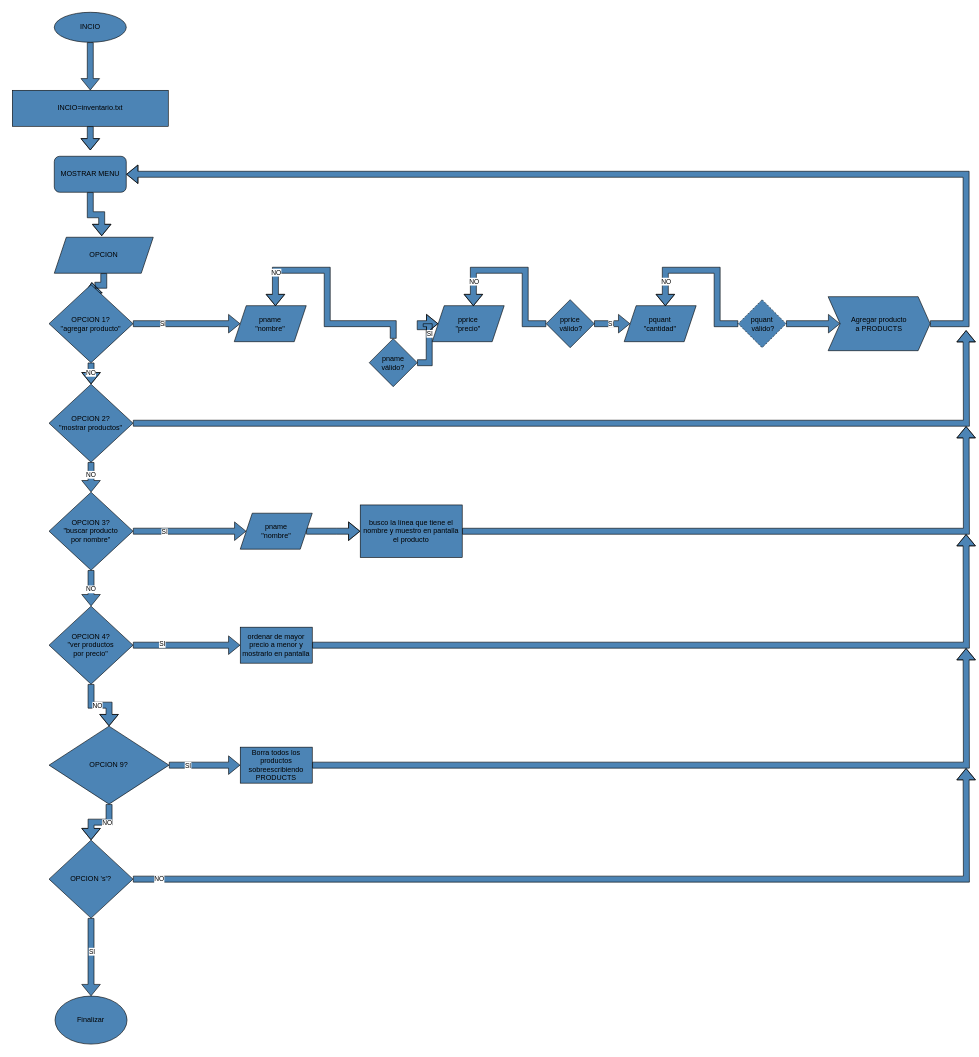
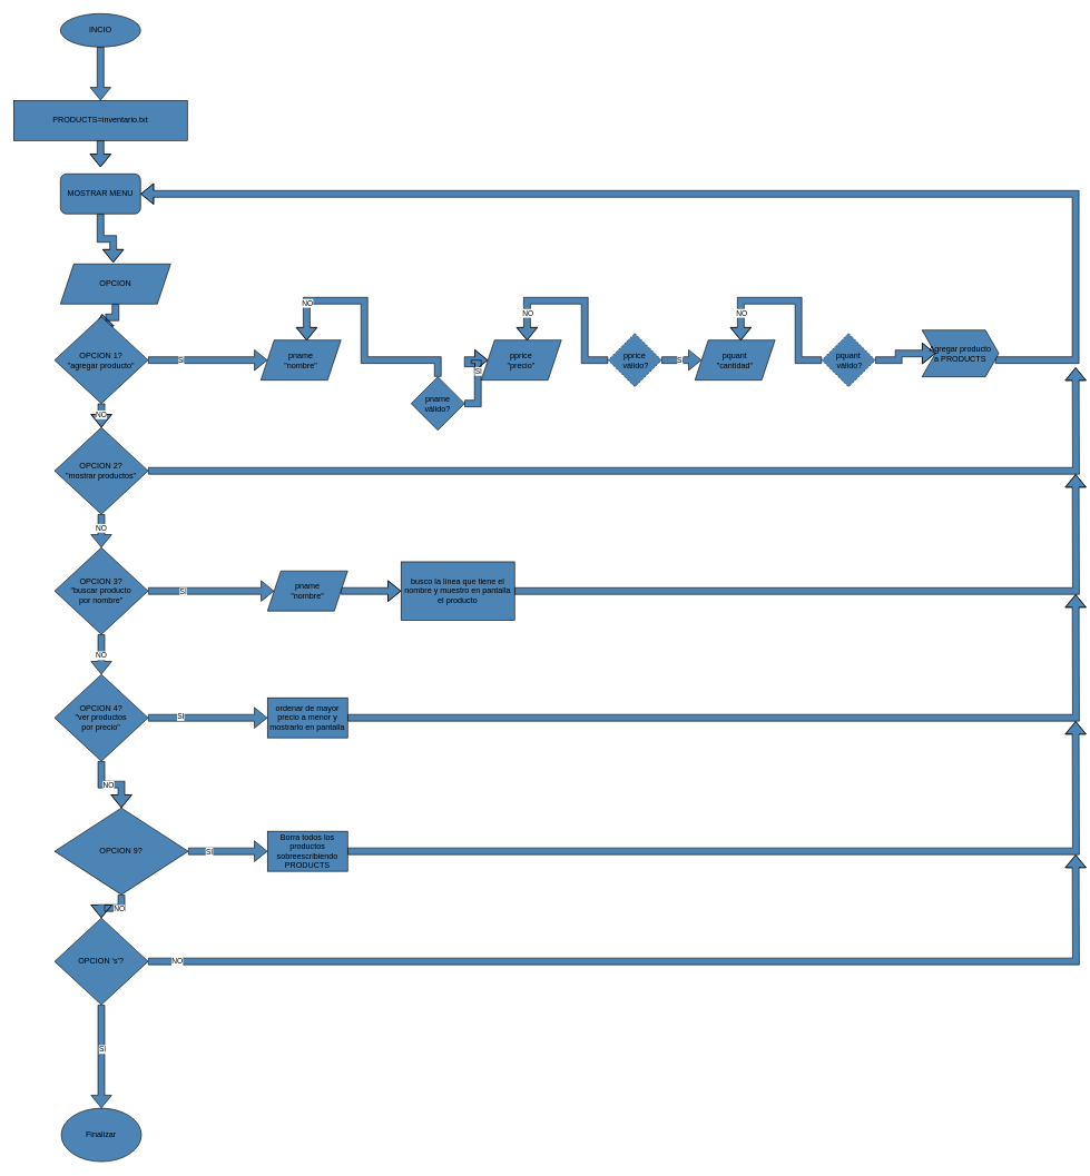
- <mxCell id="5" value="INCIO=inventario.txt" style="rounded=0;whiteSpace=wrap;html=1;fillColor=#4C84B5;strokeColor=#000000;" vertex="1" parent="1"><mxGeometry x="20" y="150" width="260" height="60" as="geometry" /></mxCell>
+ <mxCell id="5" value="PRODUCTS=inventario.txt" style="rounded=0;whiteSpace=wrap;html=1;fillColor=#4C84B5;strokeColor=#000000;" vertex="1" parent="1"><mxGeometry x="20" y="150" width="260" height="60" as="geometry" /></mxCell>
- <mxCell id="49" value="pprice&lt;br&gt;&amp;nbsp;válido?" style="rhombus;whiteSpace=wrap;html=1;fillColor=#4C84B5;strokeColor=#000000;" vertex="1" parent="1"><mxGeometry x="910" y="499.06" width="80" height="80" as="geometry" /></mxCell>
+ <mxCell id="49" value="pprice&lt;br&gt;&amp;nbsp;válido?" style="rhombus;whiteSpace=wrap;html=1;fillColor=#4C84B5;strokeColor=#000000;dashed=1;" vertex="1" parent="1"><mxGeometry x="910" y="499.06" width="80" height="80" as="geometry" /></mxCell>
- <mxCell id="56" value="Agregar producto&lt;br&gt;a PRODUCTS" style="shape=step;perimeter=stepPerimeter;whiteSpace=wrap;html=1;fixedSize=1;fillColor=#4C84B5;strokeColor=#000000;" vertex="1" parent="1"><mxGeometry x="1380" y="494.06" width="170" height="90" as="geometry" /></mxCell>
+ <mxCell id="56" value="Agregar producto&lt;br&gt;a PRODUCTS" style="shape=step;perimeter=stepPerimeter;whiteSpace=wrap;html=1;fixedSize=1;fillColor=#4C84B5;strokeColor=#000000;" vertex="1" parent="1"><mxGeometry x="1380" y="494.06" width="115" height="70" as="geometry" /></mxCell>
- <mxCell id="37" value="OPCION 's'?" style="rhombus;whiteSpace=wrap;html=1;fillColor=#4C84B5;strokeColor=#000000;" vertex="1" parent="1"><mxGeometry x="81.25" y="1400" width="140" height="130" as="geometry" /></mxCell>
+ <mxCell id="37" value="OPCION 's'?" style="rhombus;whiteSpace=wrap;html=1;fillColor=#4C84B5;strokeColor=#000000;" vertex="1" parent="1"><mxGeometry x="81.25" y="1375" width="140" height="130" as="geometry" /></mxCell>
